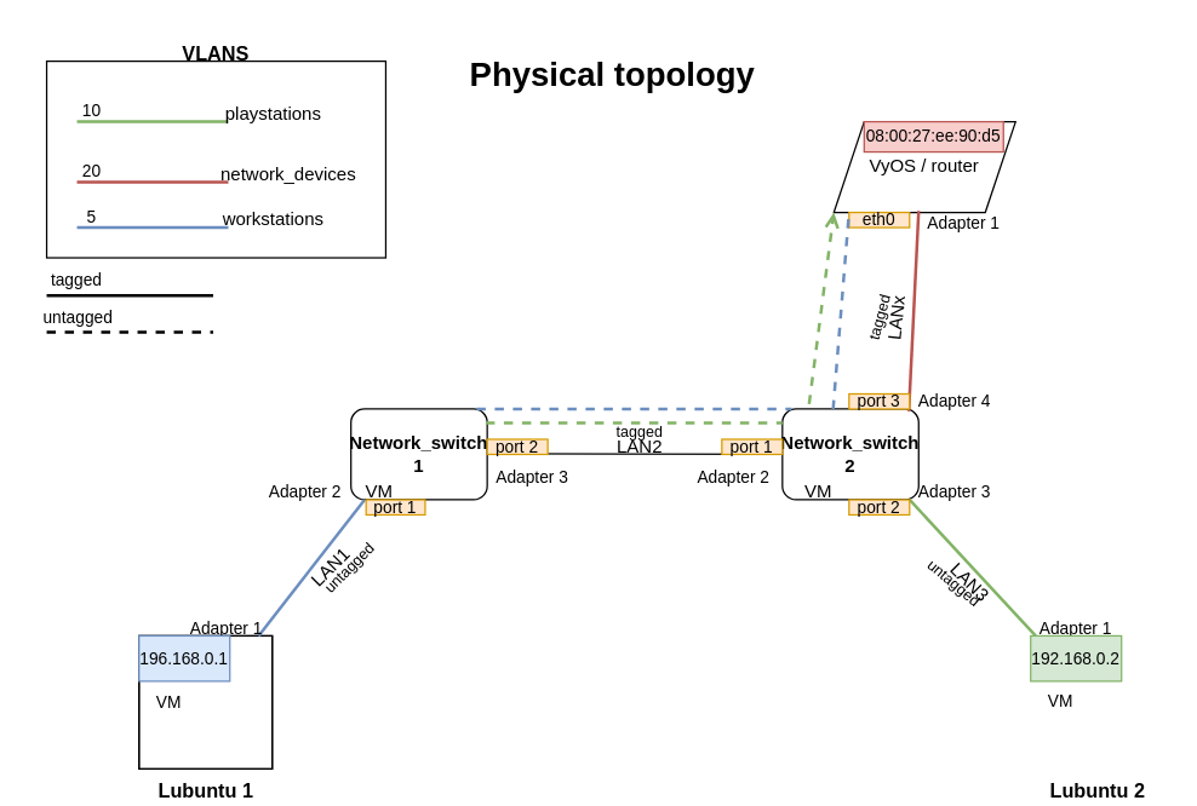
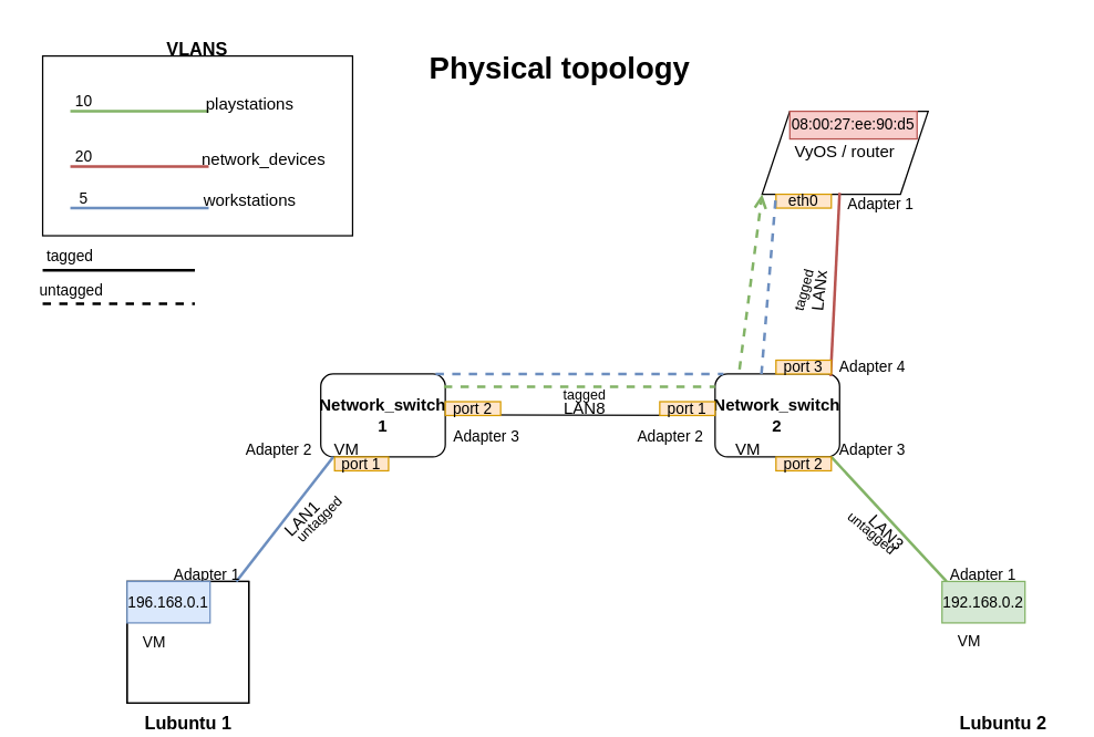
- <mxCell id="13" value="LAN2" style="text;html=1;strokeColor=none;fillColor=none;align=center;verticalAlign=middle;whiteSpace=wrap;rounded=0;" parent="1" vertex="1"><mxGeometry x="392" y="280" width="60" height="30" as="geometry" /></mxCell>
+ <mxCell id="13" value="LAN8" style="text;html=1;strokeColor=none;fillColor=none;align=center;verticalAlign=middle;whiteSpace=wrap;rounded=0;" parent="1" vertex="1"><mxGeometry x="392" y="280" width="60" height="30" as="geometry" /></mxCell>
